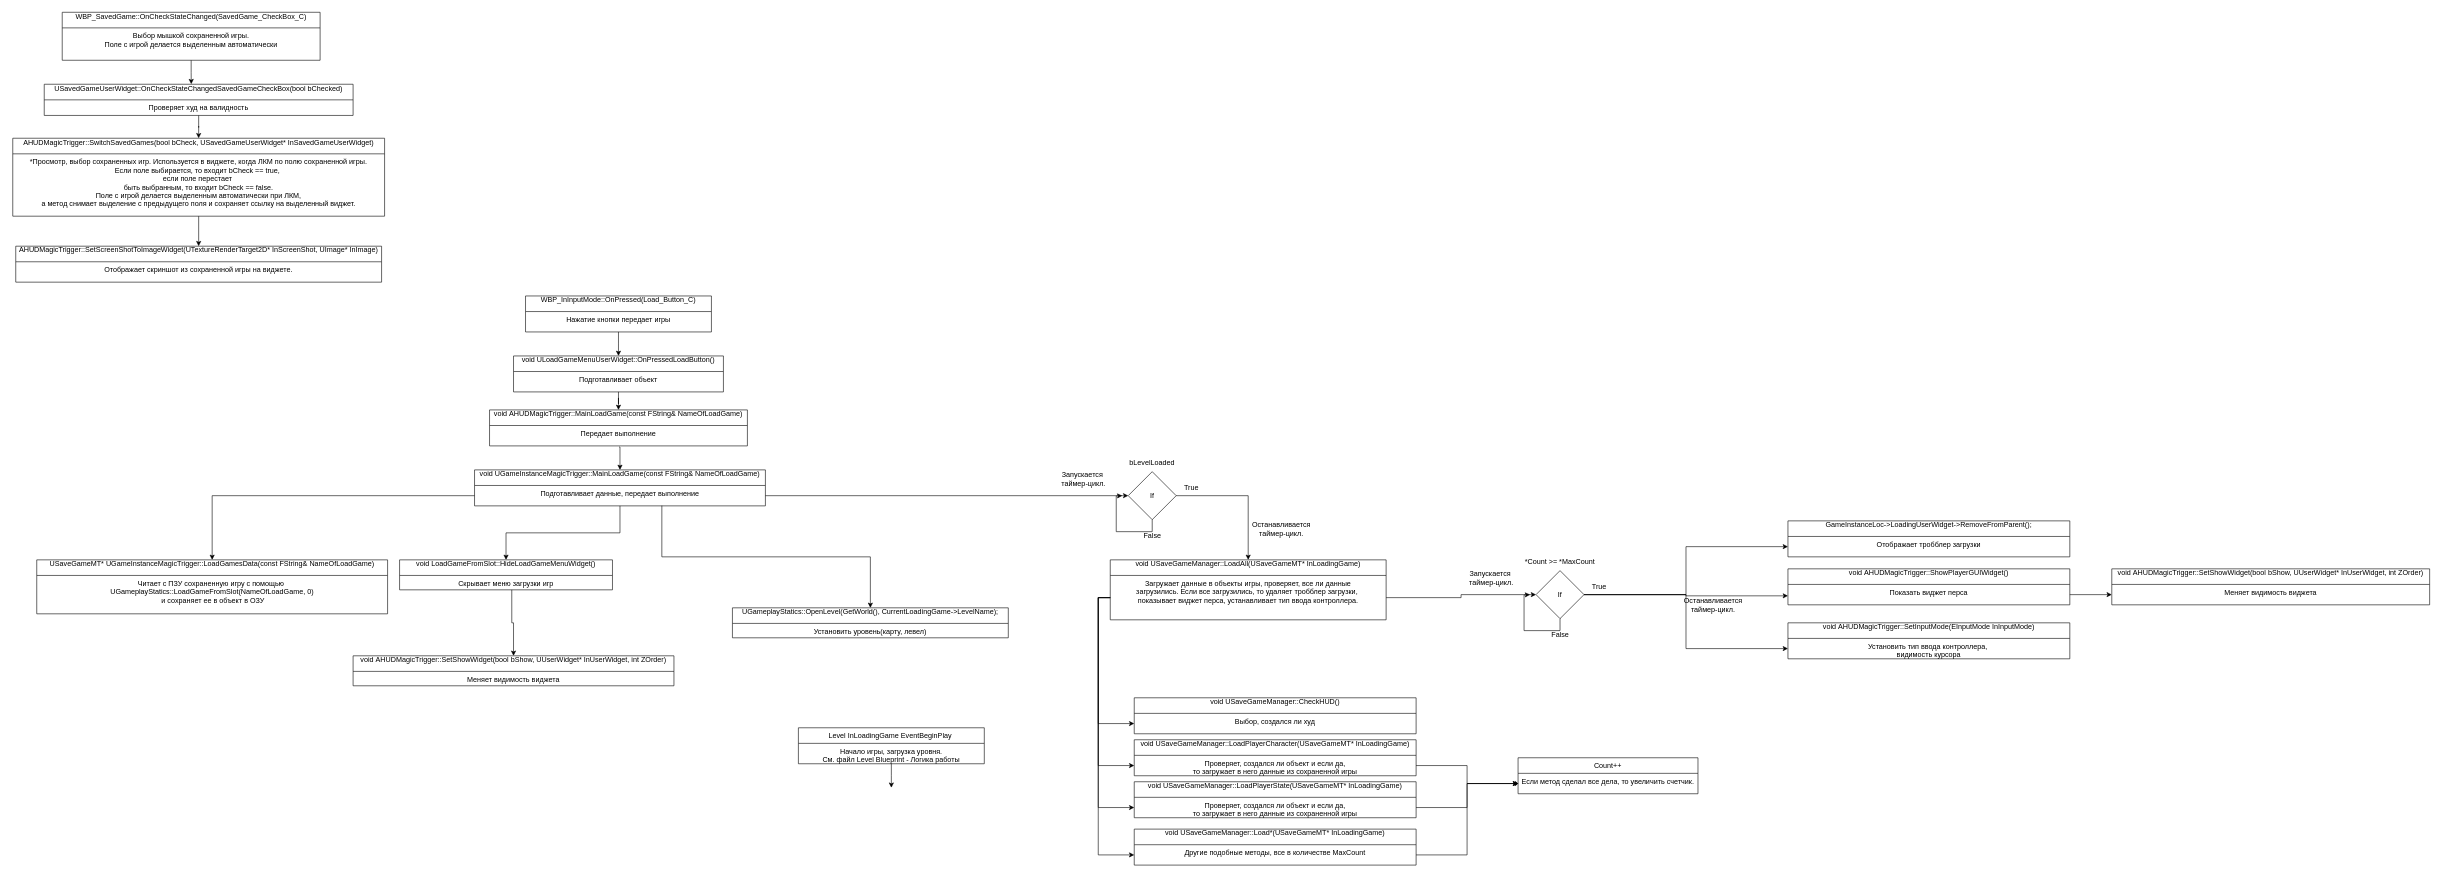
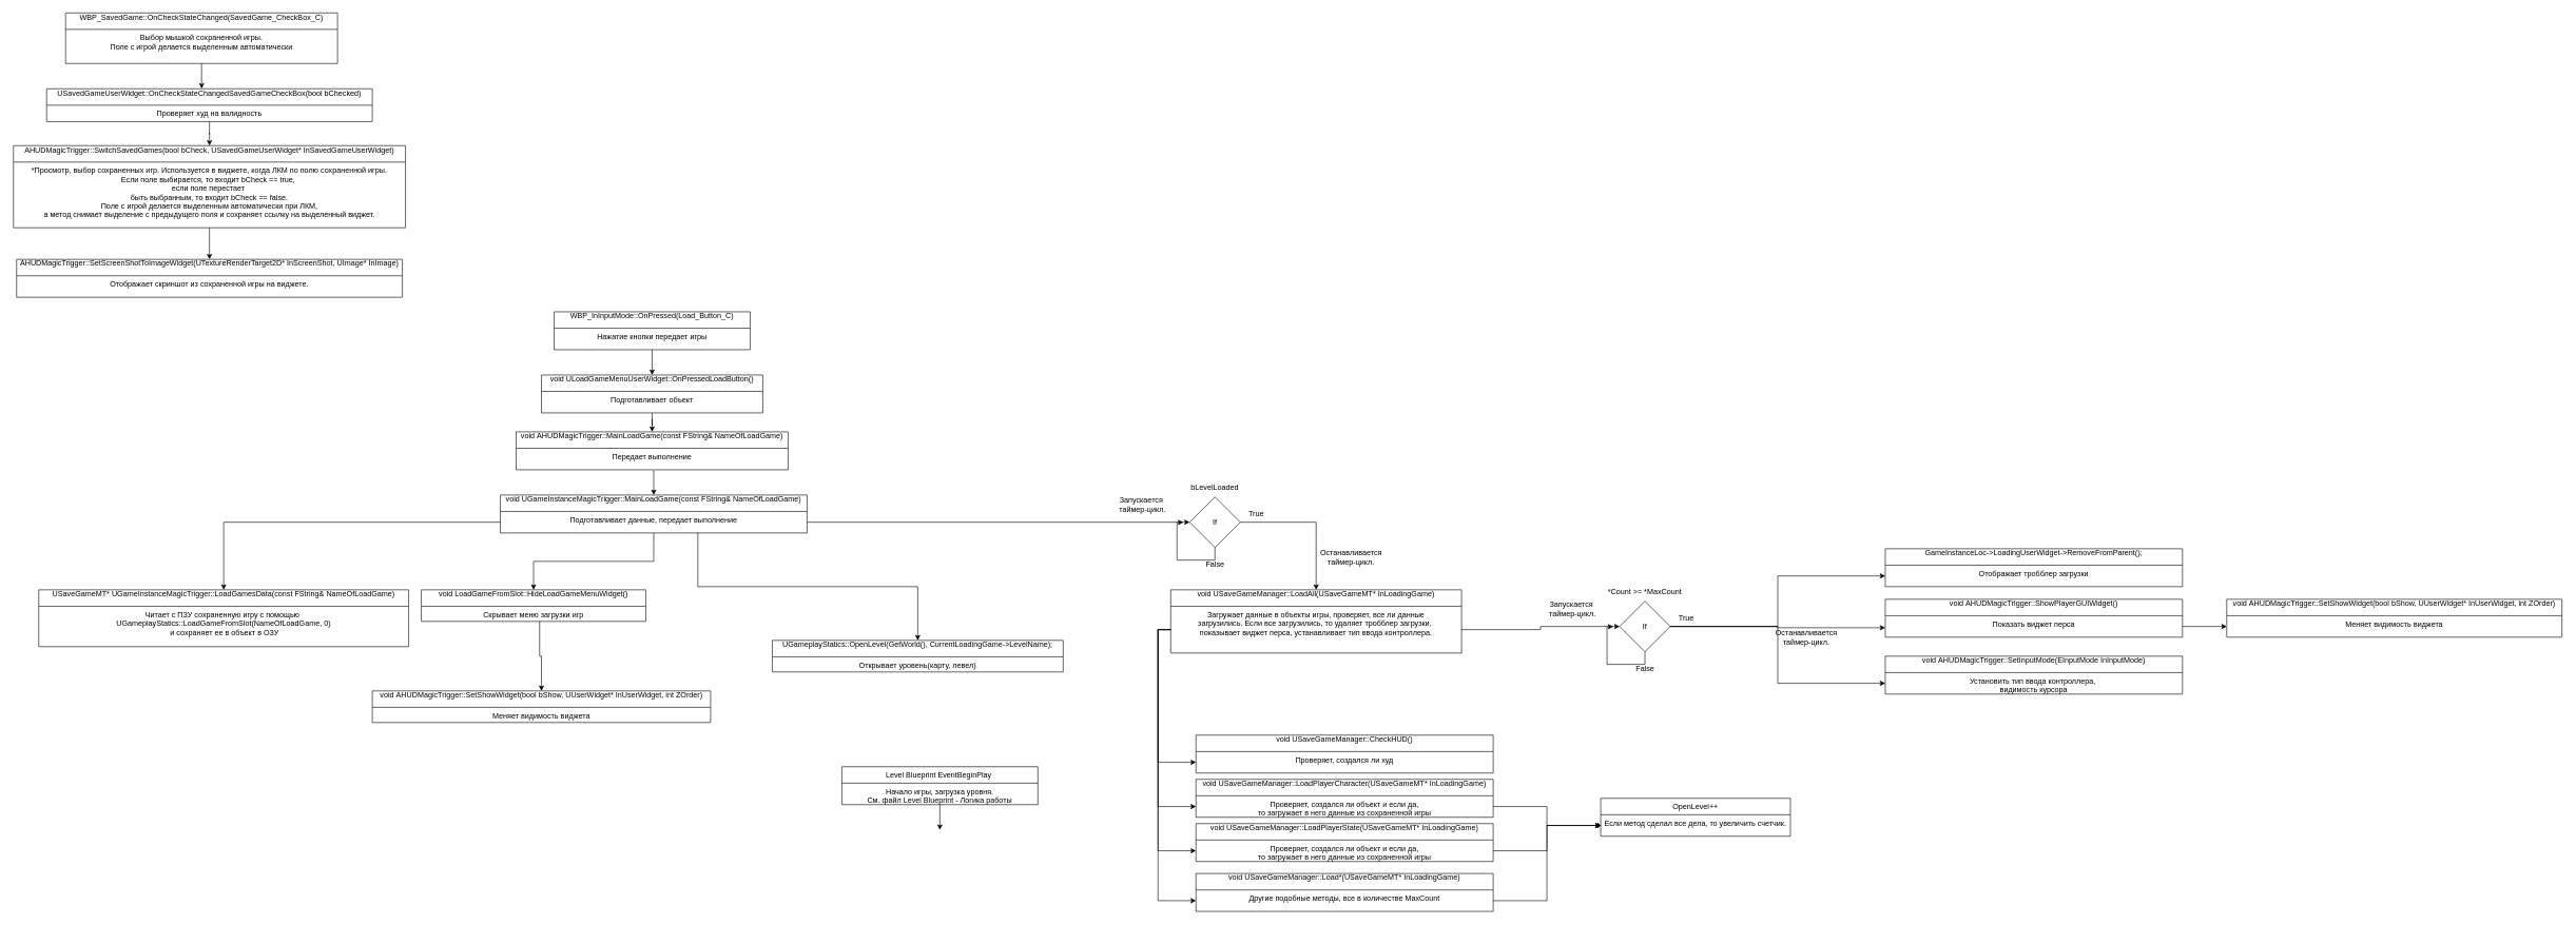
- <mxCell id="29" value="Установить уровень(карту, левел)" style="text;strokeColor=none;fillColor=none;align=center;verticalAlign=top;spacingLeft=4;spacingRight=4;overflow=hidden;rotatable=0;points=[[0,0.5],[1,0.5]];portConstraint=eastwest;collapsible=0;" parent="28" vertex="1"><mxGeometry y="26" width="460" height="24" as="geometry" /></mxCell>
+ <mxCell id="29" value="Открывает уровень(карту, левел)" style="text;strokeColor=none;fillColor=none;align=center;verticalAlign=top;spacingLeft=4;spacingRight=4;overflow=hidden;rotatable=0;points=[[0,0.5],[1,0.5]];portConstraint=eastwest;collapsible=0;" parent="28" vertex="1"><mxGeometry y="26" width="460" height="24" as="geometry" /></mxCell>
- <mxCell id="38" value="Выбор, создался ли худ" style="text;strokeColor=none;fillColor=none;align=center;verticalAlign=top;spacingLeft=4;spacingRight=4;overflow=hidden;rotatable=0;points=[[0,0.5],[1,0.5]];portConstraint=eastwest;collapsible=0;" parent="37" vertex="1"><mxGeometry y="26" width="470" height="34" as="geometry" /></mxCell>
+ <mxCell id="38" value="Проверяет, создался ли худ" style="text;strokeColor=none;fillColor=none;align=center;verticalAlign=top;spacingLeft=4;spacingRight=4;overflow=hidden;rotatable=0;points=[[0,0.5],[1,0.5]];portConstraint=eastwest;collapsible=0;" parent="37" vertex="1"><mxGeometry y="26" width="470" height="34" as="geometry" /></mxCell>
- <mxCell id="85" value="Level InLoadingGame EventBeginPlay " style="swimlane;fontStyle=0;childLayout=stackLayout;horizontal=1;startSize=26;fillColor=none;horizontalStack=0;resizeParent=1;resizeParentMax=0;resizeLast=0;collapsible=0;marginBottom=0;html=0;autosize=0;" parent="1" vertex="1"><mxGeometry x="1330" y="1213" width="310" height="60" as="geometry"><mxRectangle x="90" y="150" width="420" height="26" as="alternateBounds" /></mxGeometry></mxCell>
+ <mxCell id="85" value="Level Blueprint EventBeginPlay " style="swimlane;fontStyle=0;childLayout=stackLayout;horizontal=1;startSize=26;fillColor=none;horizontalStack=0;resizeParent=1;resizeParentMax=0;resizeLast=0;collapsible=0;marginBottom=0;html=0;autosize=0;" parent="1" vertex="1"><mxGeometry x="1330" y="1213" width="310" height="60" as="geometry"><mxRectangle x="90" y="150" width="420" height="26" as="alternateBounds" /></mxGeometry></mxCell>
- <mxCell id="78" value="Count++" style="swimlane;fontStyle=0;childLayout=stackLayout;horizontal=1;startSize=26;fillColor=none;horizontalStack=0;resizeParent=1;resizeParentMax=0;resizeLast=0;collapsible=0;marginBottom=0;html=0;autosize=0;" parent="1" vertex="1"><mxGeometry x="2530" y="1263" width="300" height="60" as="geometry"><mxRectangle x="90" y="150" width="420" height="26" as="alternateBounds" /></mxGeometry></mxCell>
+ <mxCell id="78" value="OpenLevel++" style="swimlane;fontStyle=0;childLayout=stackLayout;horizontal=1;startSize=26;fillColor=none;horizontalStack=0;resizeParent=1;resizeParentMax=0;resizeLast=0;collapsible=0;marginBottom=0;html=0;autosize=0;" parent="1" vertex="1"><mxGeometry x="2530" y="1263" width="300" height="60" as="geometry"><mxRectangle x="90" y="150" width="420" height="26" as="alternateBounds" /></mxGeometry></mxCell>
